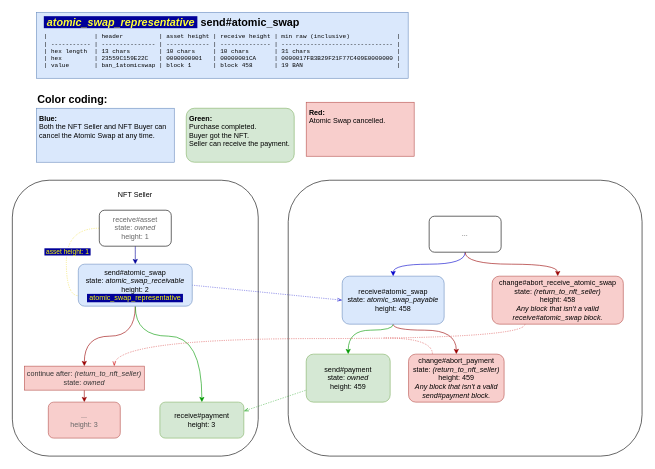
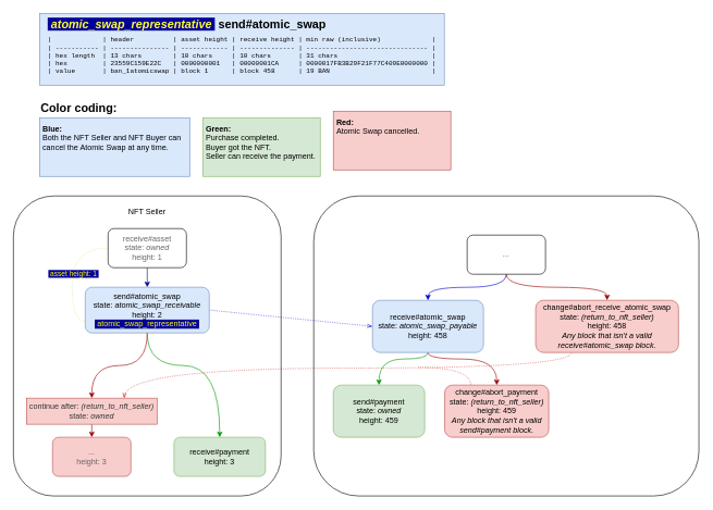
- <mxCell id="4" value="&lt;div&gt;&lt;span&gt;&lt;b&gt;Green:&lt;/b&gt;&lt;/span&gt;&lt;/div&gt;&lt;div&gt;Purchase completed.&lt;br&gt;Buyer got the NFT.&lt;/div&gt;&lt;div&gt;Seller can receive the payment.&lt;/div&gt;" style="whiteSpace=wrap;html=1;align=left;verticalAlign=top;spacing=5;fillColor=#d5e8d4;strokeColor=#82b366;rounded=1;" parent="1" vertex="1"><mxGeometry x="310" y="180" width="180" height="90" as="geometry" /></mxCell>
+ <mxCell id="4" value="&lt;div&gt;&lt;span&gt;&lt;b&gt;Green:&lt;/b&gt;&lt;/span&gt;&lt;/div&gt;&lt;div&gt;Purchase completed.&lt;br&gt;Buyer got the NFT.&lt;/div&gt;&lt;div&gt;Seller can receive the payment.&lt;/div&gt;" style="rounded=0;whiteSpace=wrap;html=1;align=left;verticalAlign=top;spacing=5;fillColor=#d5e8d4;strokeColor=#82b366;" parent="1" vertex="1"><mxGeometry x="310" y="180" width="180" height="90" as="geometry" /></mxCell>
- <mxCell id="30" style="rounded=0;orthogonalLoop=1;jettySize=auto;html=1;exitX=0;exitY=0.75;exitDx=0;exitDy=0;entryX=1;entryY=0.25;entryDx=0;entryDy=0;dashed=1;dashPattern=1 2;fontColor=#333333;endArrow=openThin;endFill=0;strokeColor=#009900;" edge="1" parent="1" source="31" target="32"><mxGeometry relative="1" as="geometry" /></mxCell>
